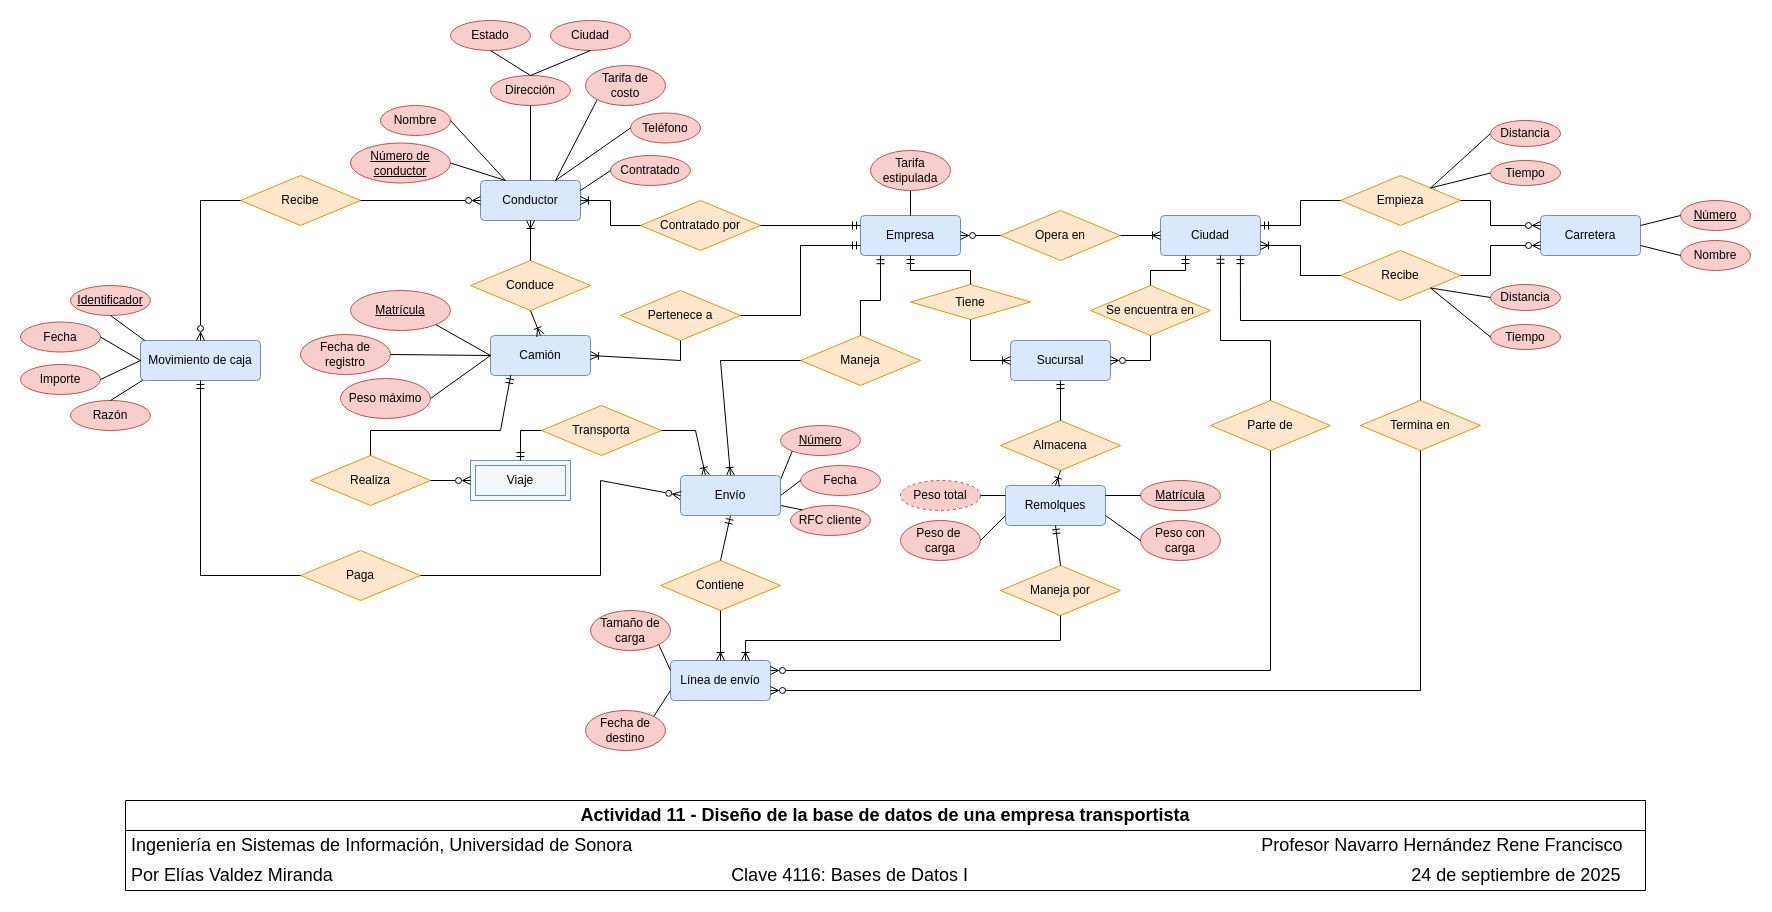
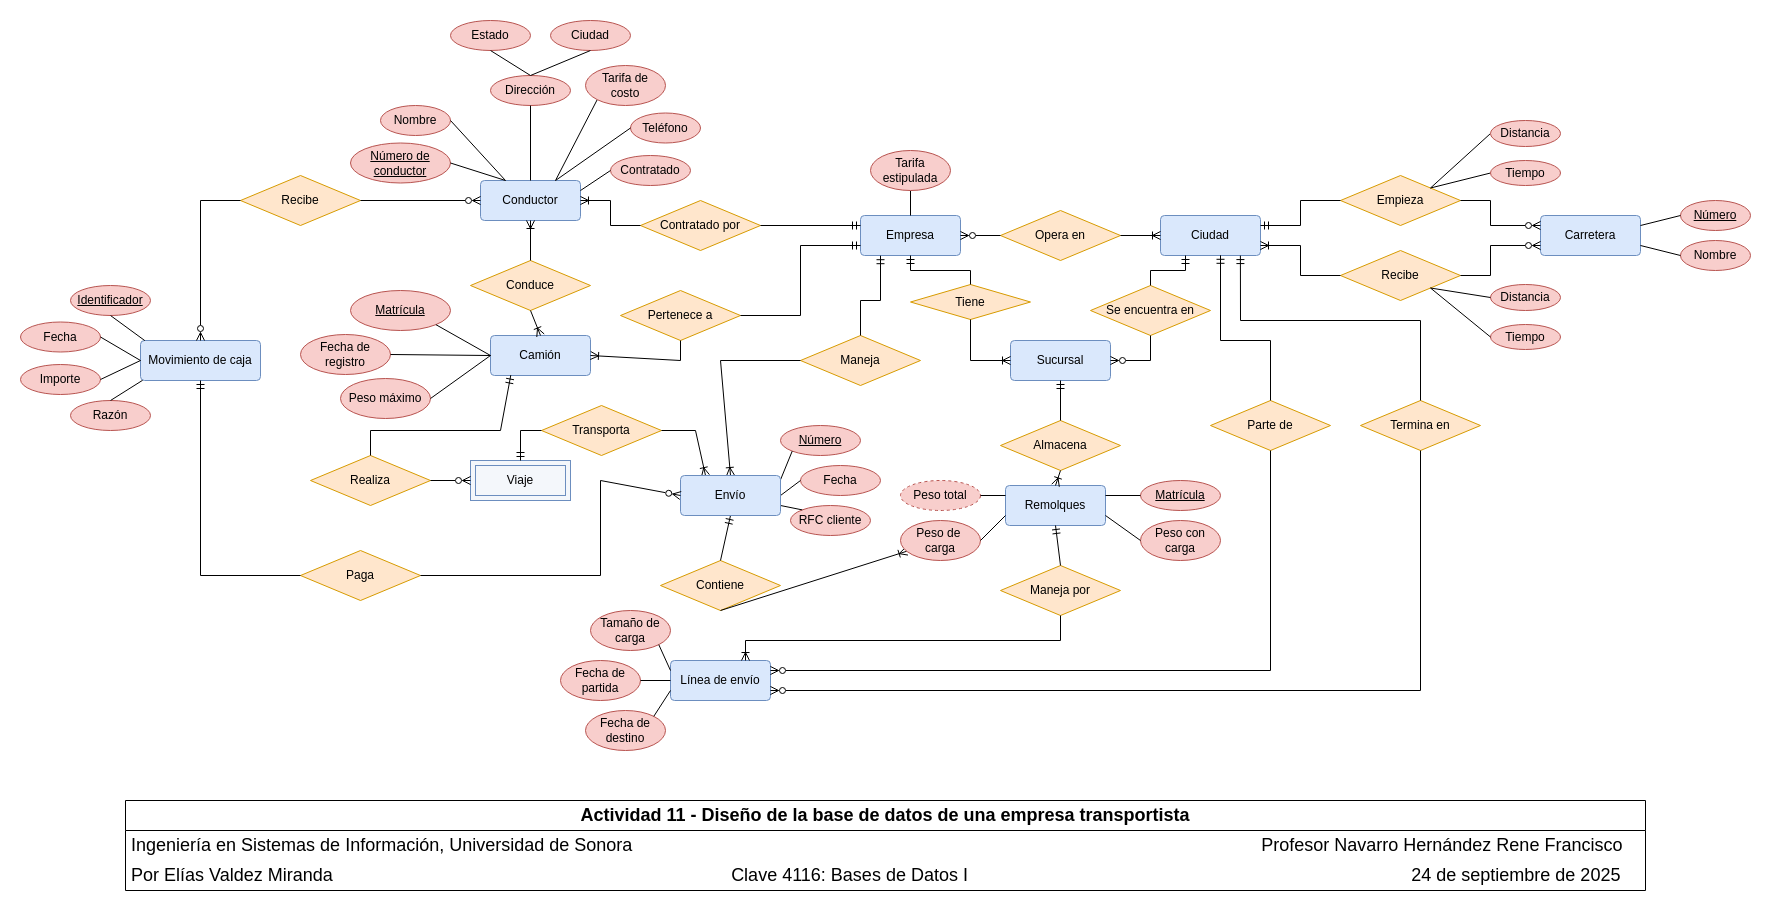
- <mxCell id="52" value="" style="endArrow=ERoneToMany;html=1;rounded=0;exitX=0.5;exitY=1;exitDx=0;exitDy=0;endFill=0;entryX=0.5;entryY=0;entryDx=0;entryDy=0;" parent="1" source="49" target="36" edge="1"><mxGeometry width="50" height="50" relative="1" as="geometry"><mxPoint x="660" y="550" as="sourcePoint" /><mxPoint x="750" y="630" as="targetPoint" /></mxGeometry></mxCell>
+ <mxCell id="52" value="" style="endArrow=ERoneToMany;html=1;rounded=0;exitX=0.5;exitY=1;exitDx=0;exitDy=0;endFill=0;" parent="1" source="49" target="103" edge="1"><mxGeometry width="50" height="50" relative="1" as="geometry"><mxPoint x="660" y="550" as="sourcePoint" /><mxPoint x="750" y="630" as="targetPoint" /></mxGeometry></mxCell>
+ <mxCell id="116" value="Fecha de partida" style="ellipse;whiteSpace=wrap;html=1;align=center;fillColor=#f8cecc;strokeColor=#b85450;" parent="1" vertex="1"><mxGeometry x="560" y="660" width="80" height="40" as="geometry" /></mxCell>
+ <mxCell id="119" value="" style="endArrow=none;html=1;rounded=0;entryX=1;entryY=0.5;entryDx=0;entryDy=0;exitX=0;exitY=0.5;exitDx=0;exitDy=0;" parent="1" source="36" target="116" edge="1"><mxGeometry width="50" height="50" relative="1" as="geometry"><mxPoint x="770" y="660" as="sourcePoint" /><mxPoint x="820" y="610" as="targetPoint" /></mxGeometry></mxCell>
